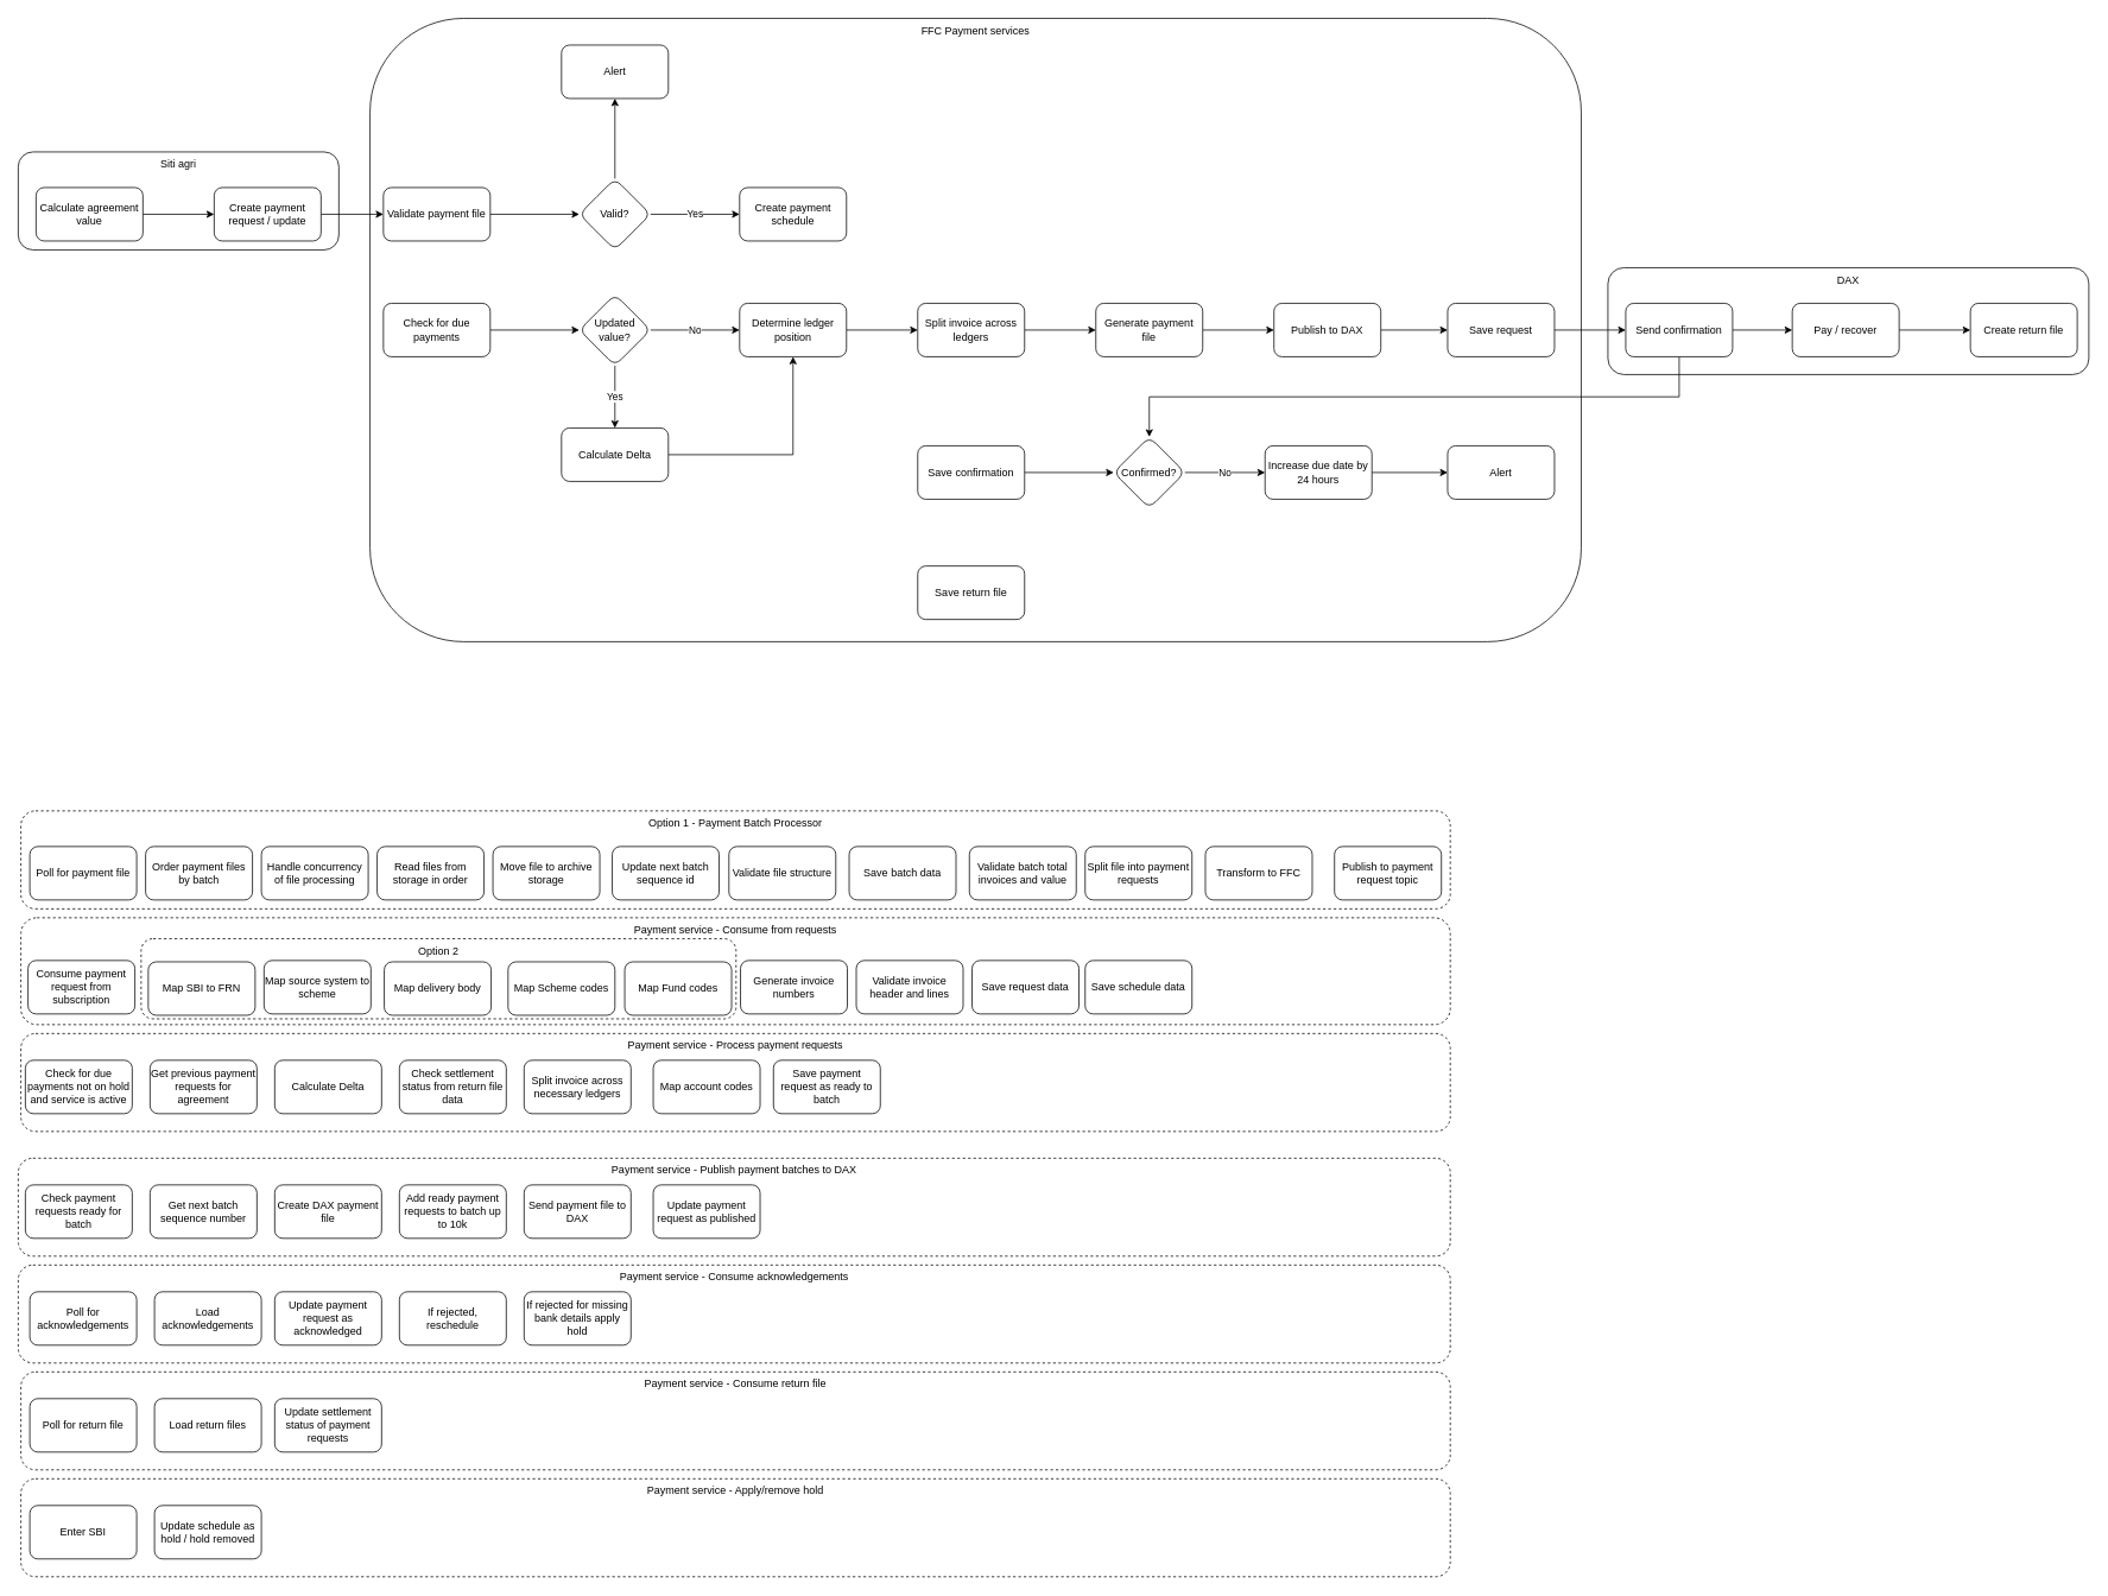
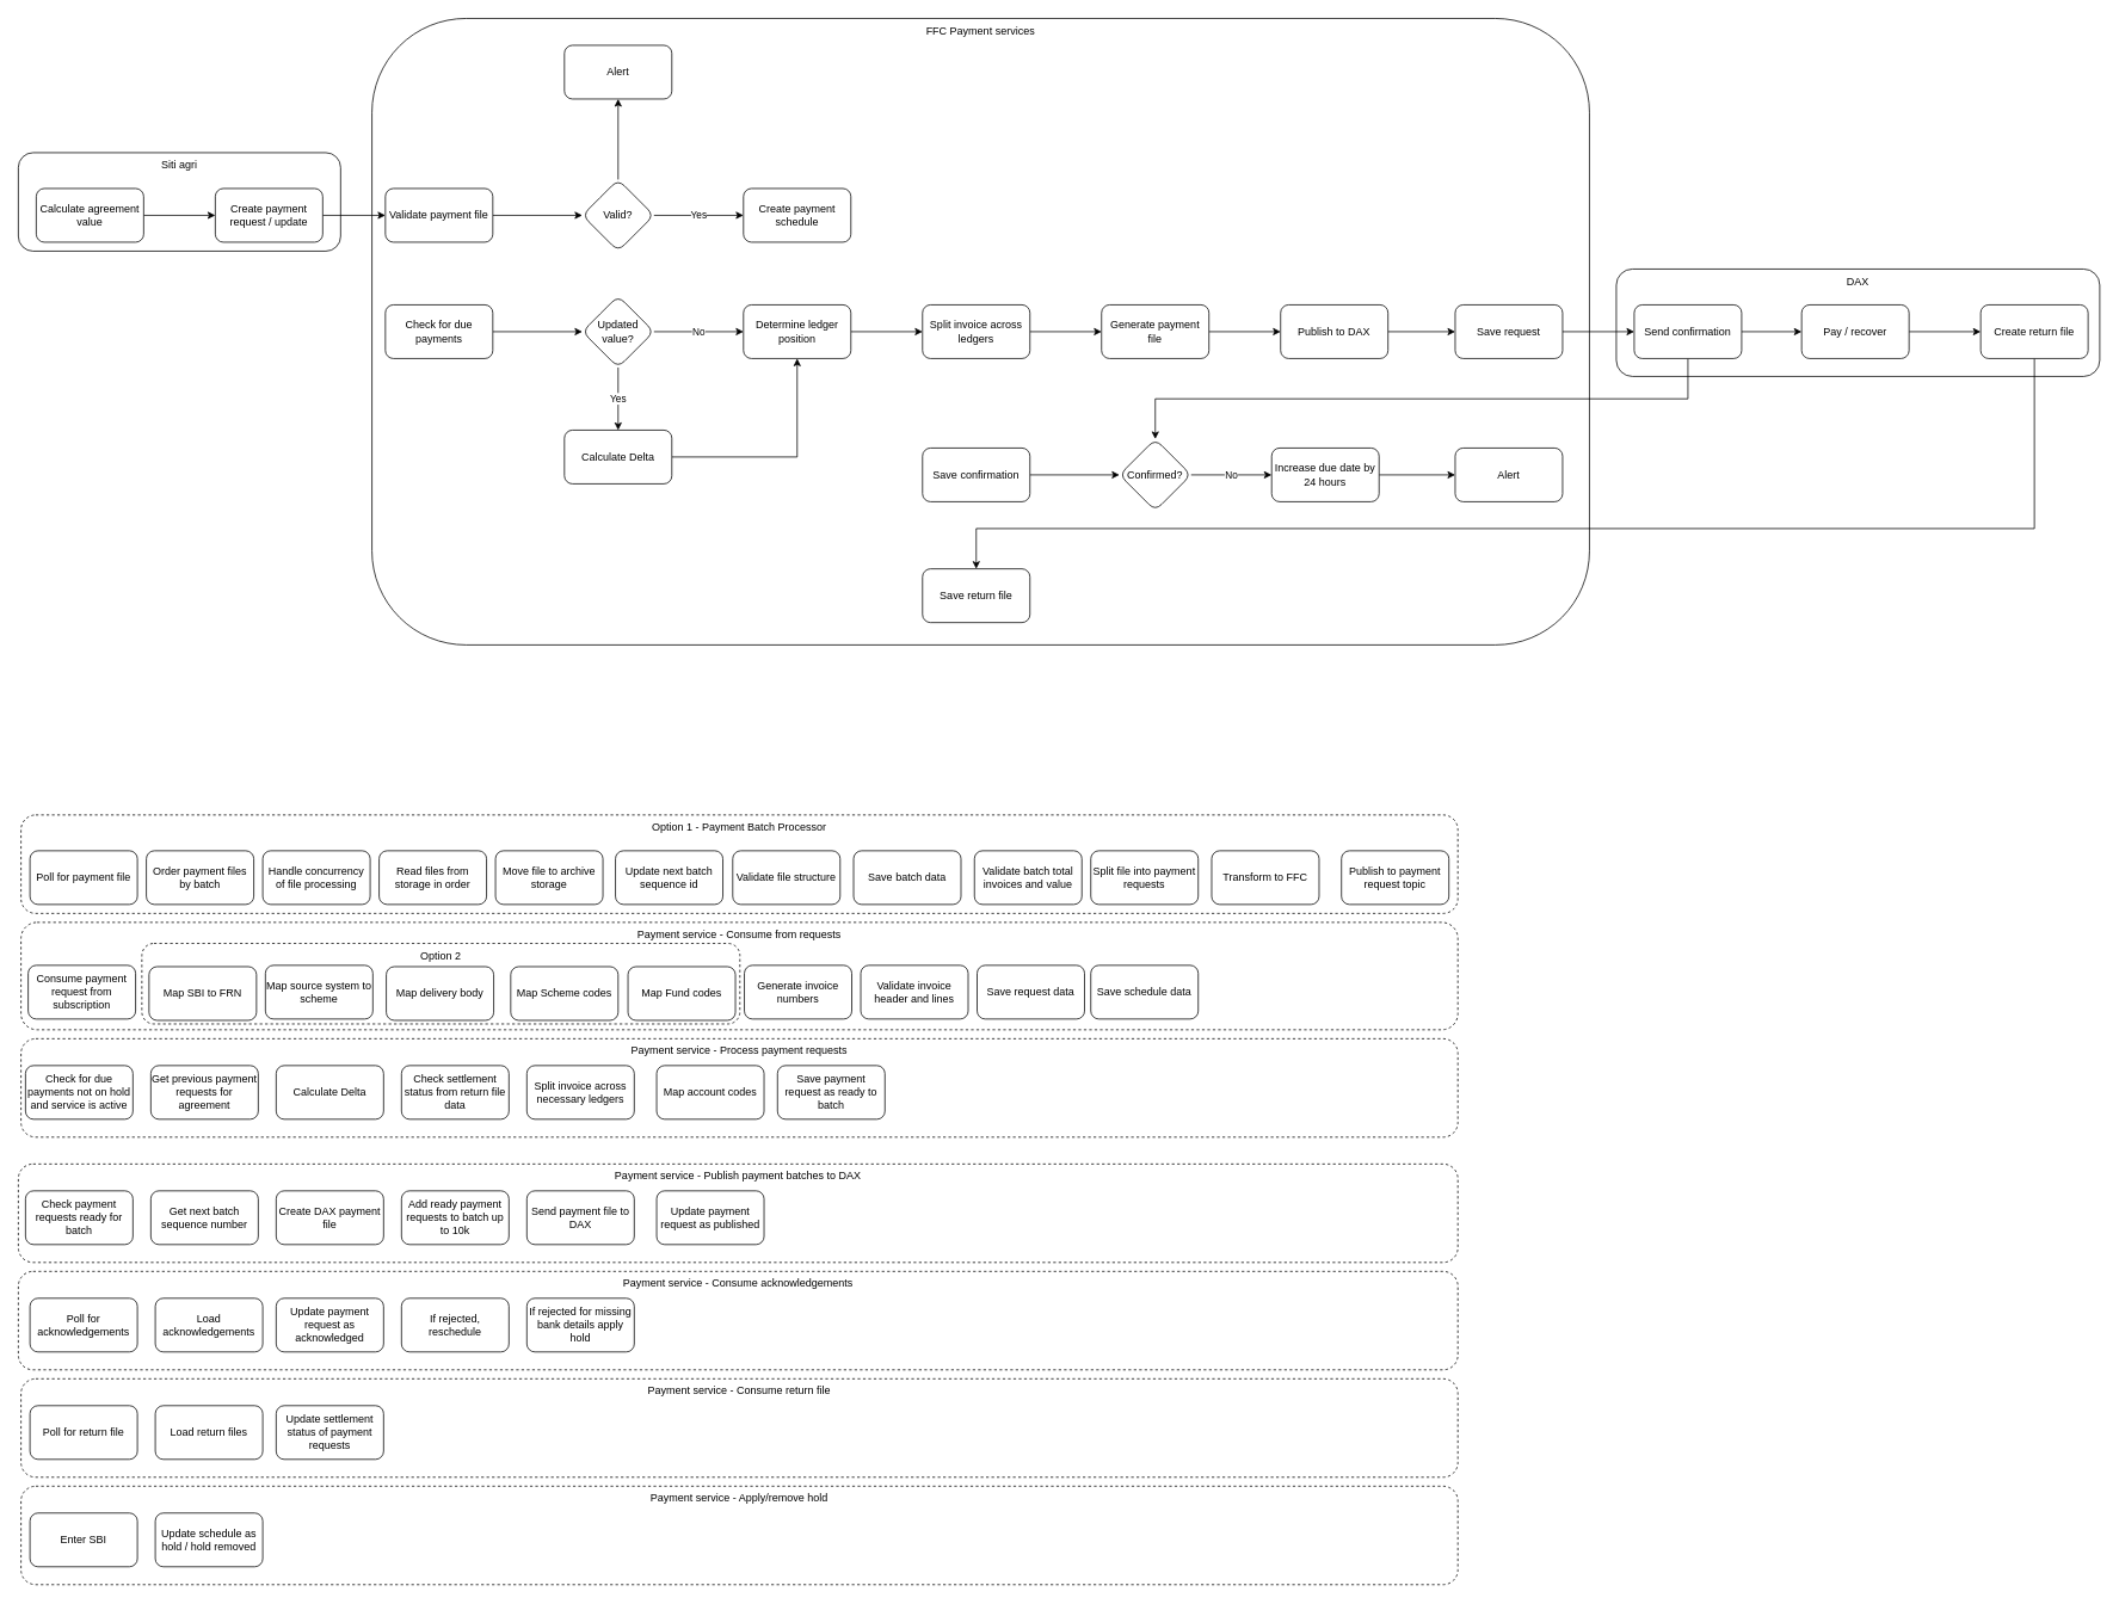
+ <mxCell id="25" style="edgeStyle=orthogonalEdgeStyle;rounded=0;orthogonalLoop=1;jettySize=auto;html=1;entryX=0.5;entryY=0;entryDx=0;entryDy=0;exitX=0.5;exitY=1;exitDx=0;exitDy=0;" parent="1" source="26" target="36" edge="1"><mxGeometry relative="1" as="geometry"><Array as="points"><mxPoint x="2272" y="590" /><mxPoint x="1090" y="590" /></Array></mxGeometry></mxCell>
